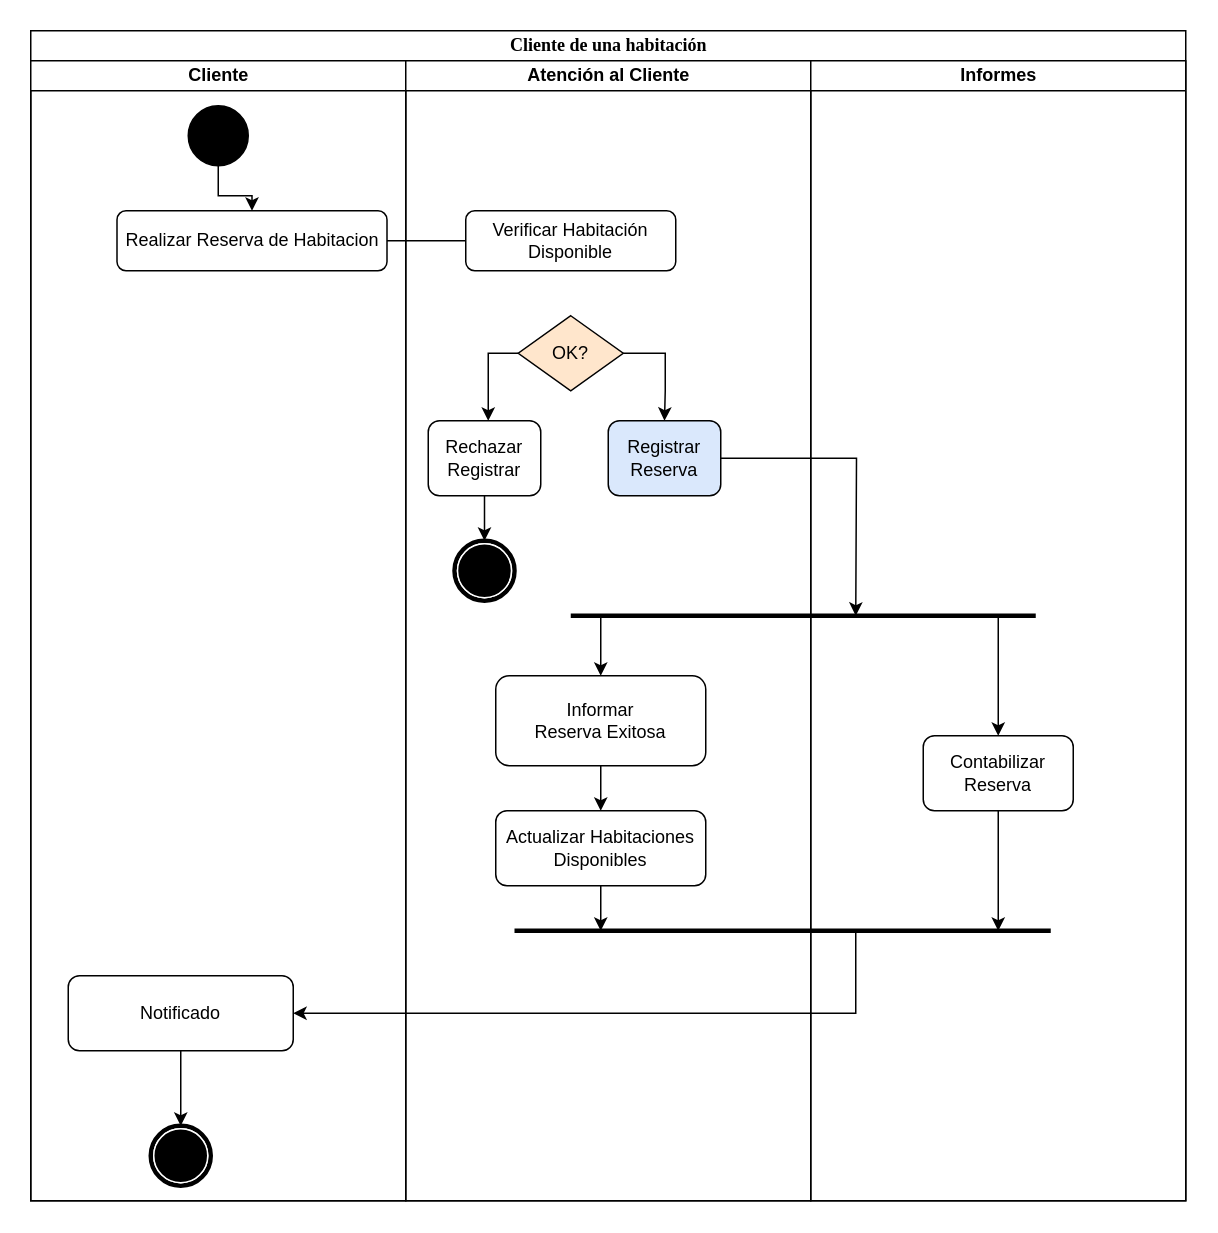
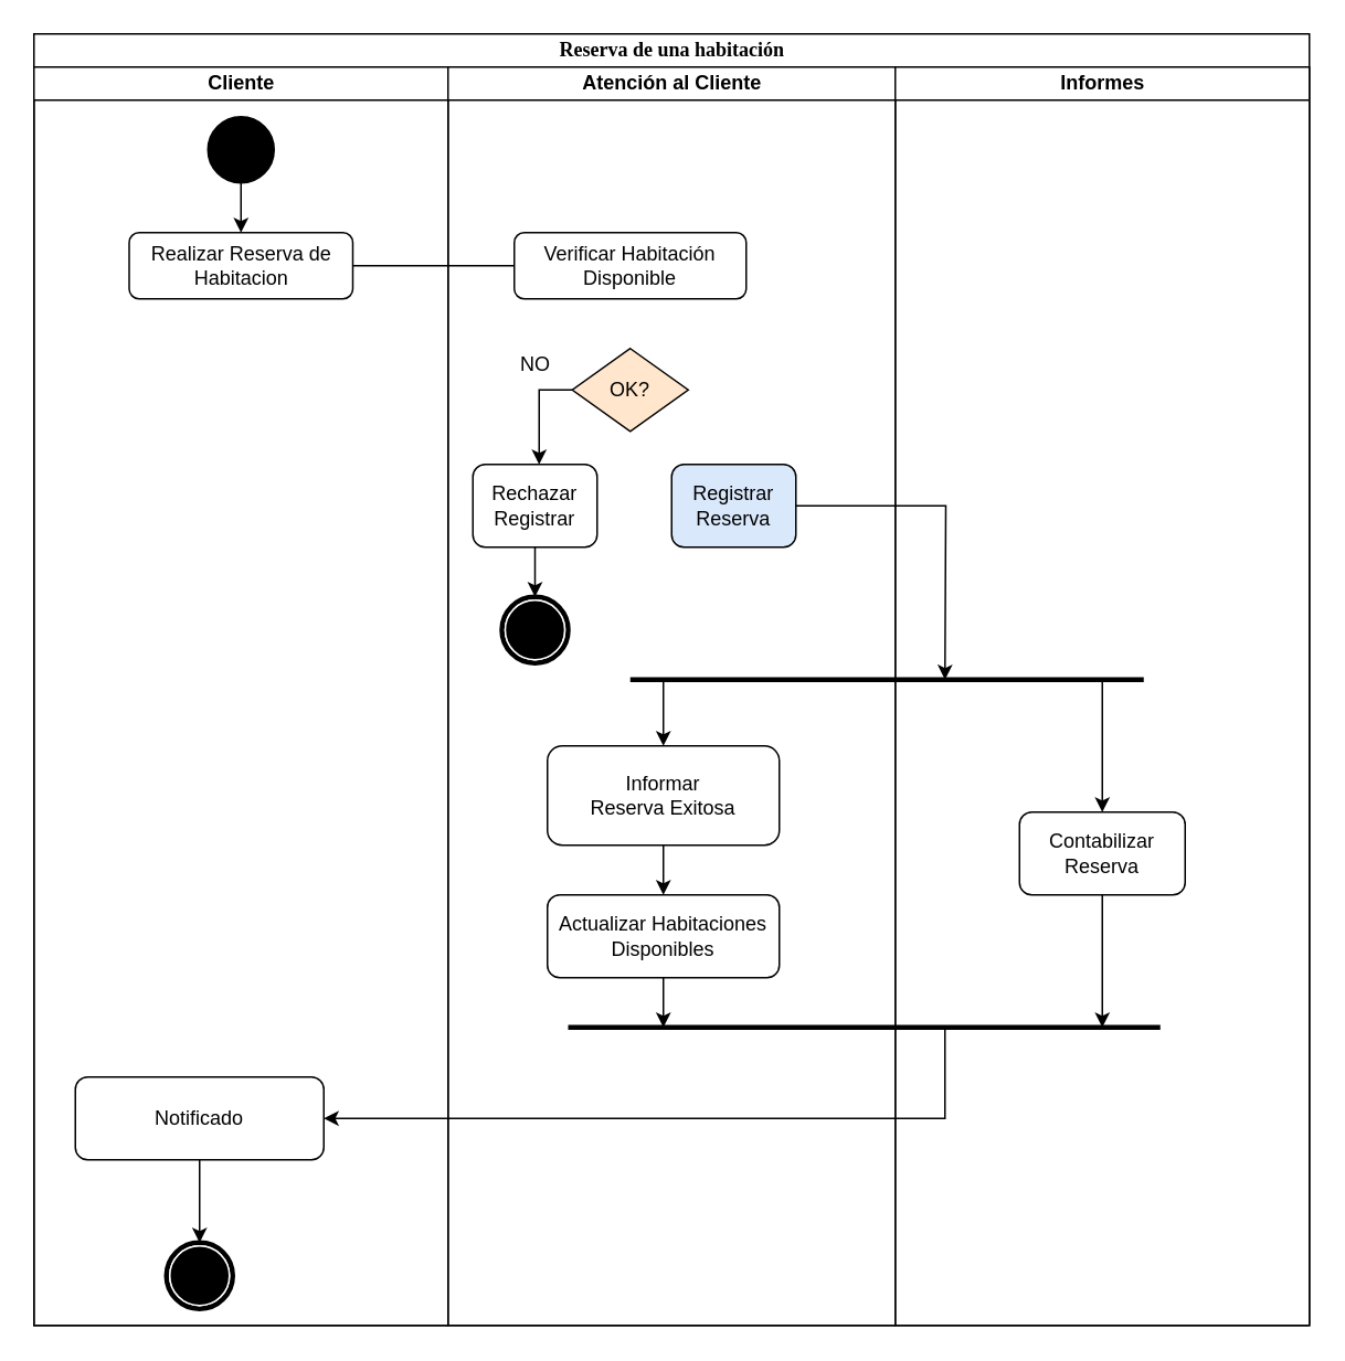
- <mxCell id="2" value="Cliente de una habitación" style="swimlane;html=1;childLayout=stackLayout;startSize=20;rounded=0;shadow=0;comic=0;labelBackgroundColor=none;strokeWidth=1;fontFamily=Verdana;fontSize=12;align=center;" parent="1" vertex="1"><mxGeometry x="20" y="20" width="770" height="780" as="geometry" /></mxCell>
+ <mxCell id="2" value="Reserva de una habitación" style="swimlane;html=1;childLayout=stackLayout;startSize=20;rounded=0;shadow=0;comic=0;labelBackgroundColor=none;strokeWidth=1;fontFamily=Verdana;fontSize=12;align=center;" parent="1" vertex="1"><mxGeometry x="20" y="20" width="770" height="780" as="geometry" /></mxCell>
- <mxCell id="6" value="Realizar Reserva de Habitacion" style="rounded=1;whiteSpace=wrap;html=1;" parent="3" vertex="1"><mxGeometry x="57.5" y="100" width="180" height="40" as="geometry" /></mxCell>
+ <mxCell id="6" value="Realizar Reserva de Habitacion" style="rounded=1;whiteSpace=wrap;html=1;" parent="3" vertex="1"><mxGeometry x="57.5" y="100" width="135" height="40" as="geometry" /></mxCell>
+ <mxCell id="19" value="NO" style="text;html=1;strokeColor=none;fillColor=none;align=center;verticalAlign=middle;whiteSpace=wrap;rounded=0;" parent="10" vertex="1"><mxGeometry x="33" y="170" width="40" height="20" as="geometry" /></mxCell>
- <mxCell id="16" style="edgeStyle=orthogonalEdgeStyle;rounded=0;orthogonalLoop=1;jettySize=auto;html=1;entryX=0.5;entryY=0;entryDx=0;entryDy=0;" parent="10" source="17" target="21" edge="1"><mxGeometry relative="1" as="geometry"><Array as="points"><mxPoint x="173" y="195" /><mxPoint x="173" y="220" /></Array></mxGeometry></mxCell>
